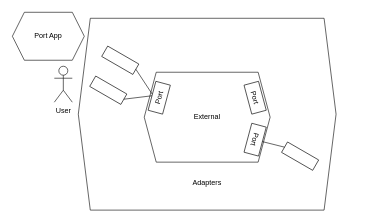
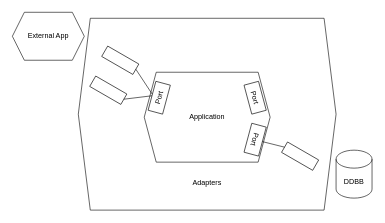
- <mxCell id="15" value="Port App" style="shape=hexagon;perimeter=hexagonPerimeter2;whiteSpace=wrap;html=1;fixedSize=1;" vertex="1" parent="1"><mxGeometry x="20" y="20" width="120" height="80" as="geometry" /></mxCell>
+ <mxCell id="15" value="External App" style="shape=hexagon;perimeter=hexagonPerimeter2;whiteSpace=wrap;html=1;fixedSize=1;" vertex="1" parent="1"><mxGeometry x="20" y="20" width="120" height="80" as="geometry" /></mxCell>
- <mxCell id="14" value="User" style="shape=umlActor;verticalLabelPosition=bottom;verticalAlign=top;html=1;" vertex="1" parent="1"><mxGeometry x="90" y="110" width="30" height="60" as="geometry" /></mxCell>
- <mxCell id="3" value="External" style="shape=hexagon;perimeter=hexagonPerimeter2;whiteSpace=wrap;html=1;fixedSize=1;" vertex="1" parent="1"><mxGeometry x="240" y="120" width="210" height="150" as="geometry" /></mxCell>
+ <mxCell id="3" value="Application" style="shape=hexagon;perimeter=hexagonPerimeter2;whiteSpace=wrap;html=1;fixedSize=1;" vertex="1" parent="1"><mxGeometry x="240" y="120" width="210" height="150" as="geometry" /></mxCell>
+ <mxCell id="13" value="DDBB" style="shape=cylinder3;whiteSpace=wrap;html=1;boundedLbl=1;backgroundOutline=1;size=15;" vertex="1" parent="1"><mxGeometry x="560" y="250" width="60" height="80" as="geometry" /></mxCell>
